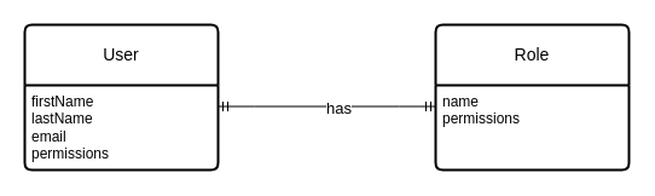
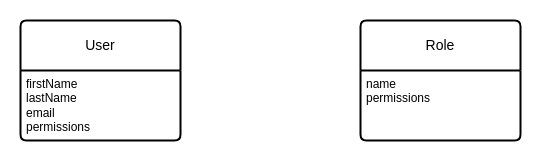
- <mxCell id="6" value="" style="edgeStyle=entityRelationEdgeStyle;fontSize=12;html=1;endArrow=ERmandOne;startArrow=ERmandOne;rounded=0;entryX=0;entryY=0.25;entryDx=0;entryDy=0;exitX=1;exitY=0.25;exitDx=0;exitDy=0;" edge="1" parent="1" source="3" target="5"><mxGeometry width="100" height="100" relative="1" as="geometry"><mxPoint x="210" y="200" as="sourcePoint" /><mxPoint x="310" y="100" as="targetPoint" /></mxGeometry></mxCell>
- <mxCell id="7" value="&lt;font style=&quot;font-size: 13px;&quot;&gt;has&lt;/font&gt;" style="edgeLabel;html=1;align=center;verticalAlign=middle;resizable=0;points=[];" vertex="1" connectable="0" parent="6"><mxGeometry x="-0.102" y="-1" relative="1" as="geometry"><mxPoint x="18" as="offset" /></mxGeometry></mxCell>
